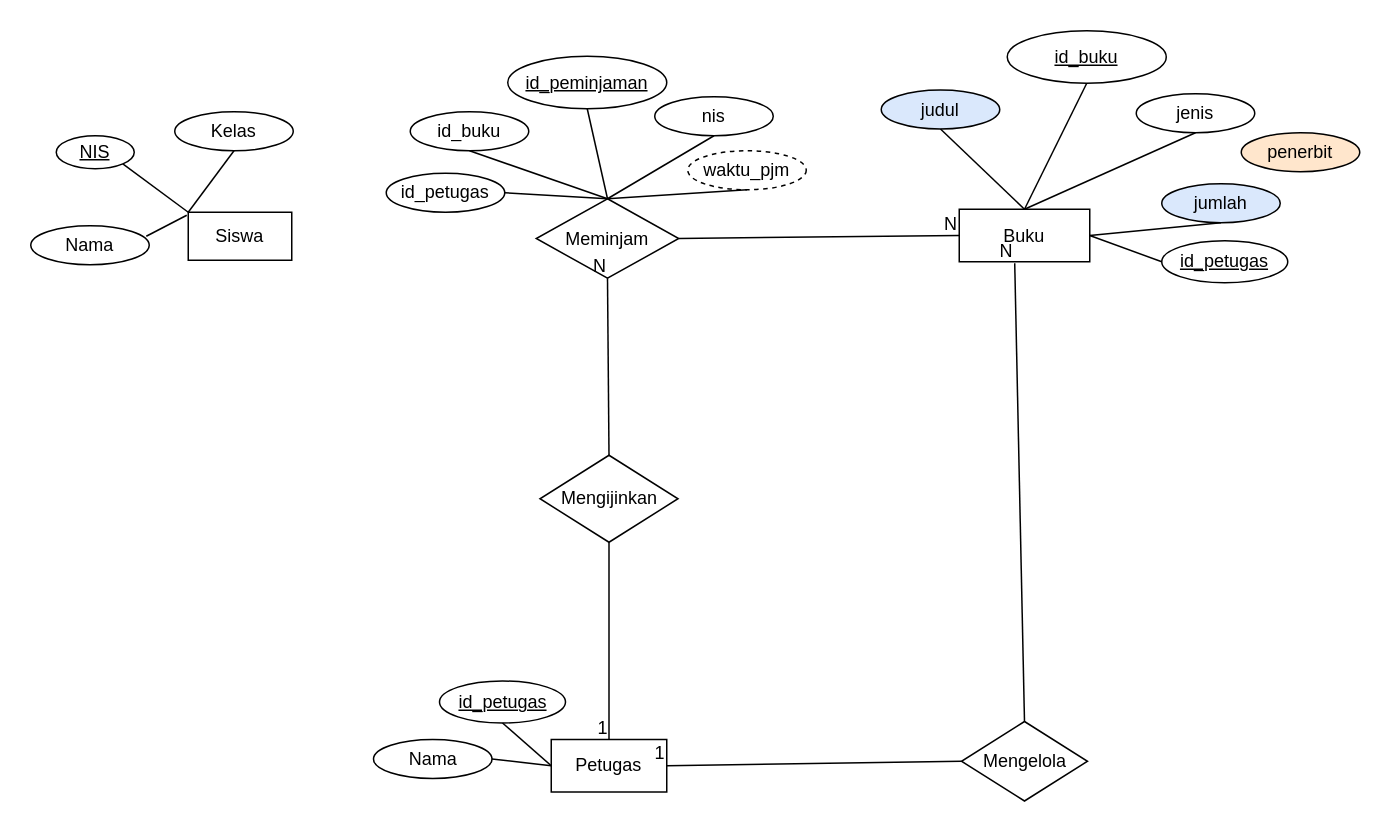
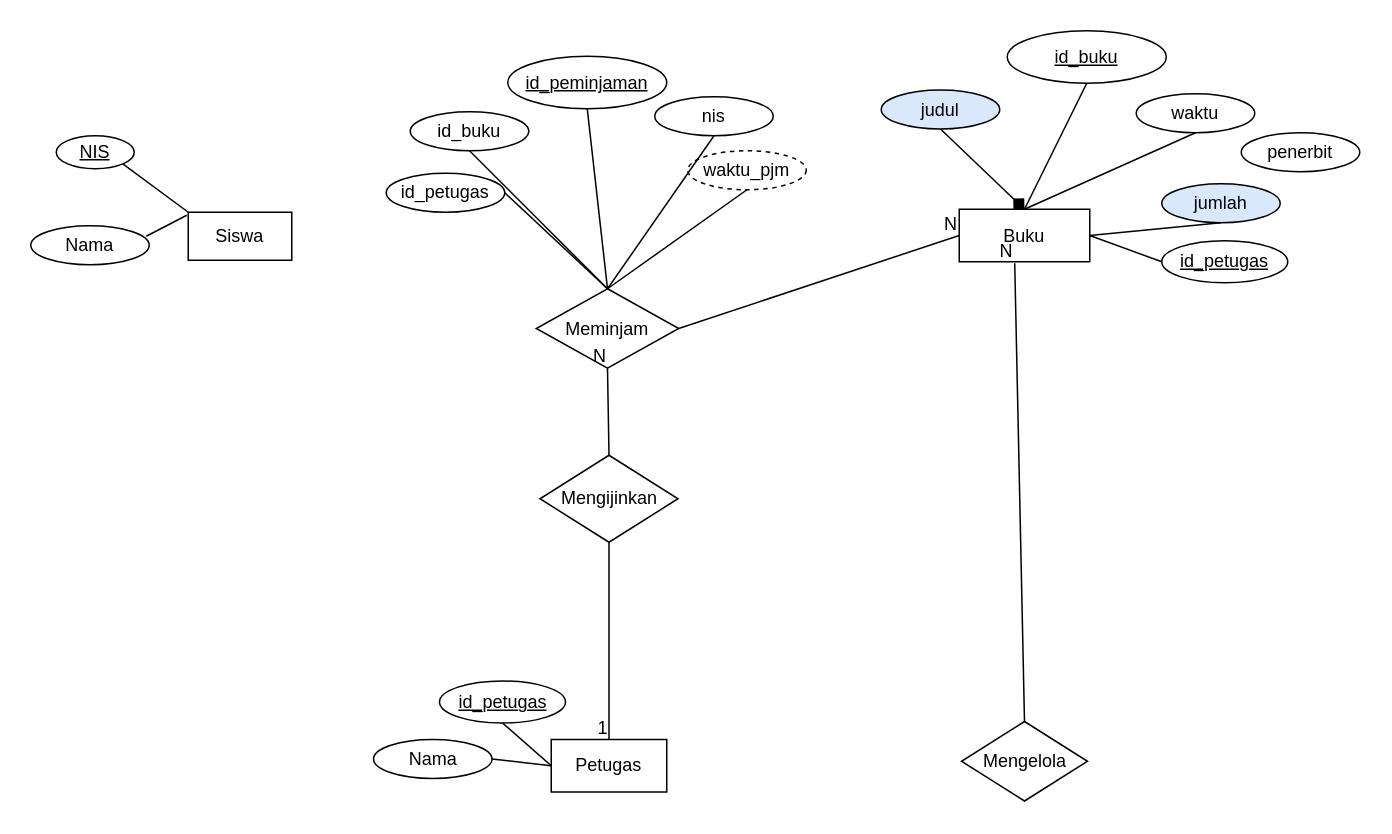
- <mxCell id="15" value="jenis" style="ellipse;whiteSpace=wrap;html=1;align=center;" vertex="1" parent="1"><mxGeometry x="757" y="62" width="79" height="26" as="geometry" /></mxCell>
+ <mxCell id="15" value="waktu" style="ellipse;whiteSpace=wrap;html=1;align=center;" vertex="1" parent="1"><mxGeometry x="757" y="62" width="79" height="26" as="geometry" /></mxCell>
- <mxCell id="5" value="Kelas" style="ellipse;whiteSpace=wrap;html=1;align=center;" vertex="1" parent="1"><mxGeometry x="116" y="74" width="79" height="26" as="geometry" /></mxCell>
- <mxCell id="16" value="penerbit" style="ellipse;whiteSpace=wrap;html=1;align=center;fillColor=#ffe6cc;" vertex="1" parent="1"><mxGeometry x="827" y="88" width="79" height="26" as="geometry" /></mxCell>
+ <mxCell id="16" value="penerbit" style="ellipse;whiteSpace=wrap;html=1;align=center;" vertex="1" parent="1"><mxGeometry x="827" y="88" width="79" height="26" as="geometry" /></mxCell>
- <mxCell id="31" value="" style="endArrow=none;html=1;rounded=0;fontSize=12;startSize=8;endSize=8;curved=1;exitX=0.5;exitY=1;exitDx=0;exitDy=0;entryX=0;entryY=0;entryDx=0;entryDy=0;" edge="1" parent="1" source="5" target="2"><mxGeometry relative="1" as="geometry"><mxPoint x="101" y="129" as="sourcePoint" /><mxPoint x="145" y="161" as="targetPoint" /></mxGeometry></mxCell>
- <mxCell id="37" value="" style="endArrow=none;html=1;rounded=0;fontSize=12;startSize=8;endSize=8;curved=1;entryX=0.5;entryY=0;entryDx=0;entryDy=0;exitX=0.5;exitY=1;exitDx=0;exitDy=0;" edge="1" parent="1" source="17" target="4"><mxGeometry relative="1" as="geometry"><mxPoint x="508" y="136" as="sourcePoint" /><mxPoint x="415" y="142" as="targetPoint" /></mxGeometry></mxCell>
+ <mxCell id="37" value="" style="endArrow=diamond;html=1;rounded=0;fontSize=12;startSize=8;endSize=8;curved=1;entryX=0.5;entryY=0;entryDx=0;entryDy=0;exitX=0.5;exitY=1;exitDx=0;exitDy=0;" edge="1" parent="1" source="17" target="4"><mxGeometry relative="1" as="geometry"><mxPoint x="508" y="136" as="sourcePoint" /><mxPoint x="415" y="142" as="targetPoint" /></mxGeometry></mxCell>
- <mxCell id="9" value="Meminjam" style="shape=rhombus;perimeter=rhombusPerimeter;whiteSpace=wrap;html=1;align=center;" vertex="1" parent="1"><mxGeometry x="357" y="132" width="95" height="53" as="geometry" /></mxCell>
+ <mxCell id="9" value="Meminjam" style="shape=rhombus;perimeter=rhombusPerimeter;whiteSpace=wrap;html=1;align=center;" vertex="1" parent="1"><mxGeometry x="357" y="192" width="95" height="53" as="geometry" /></mxCell>
- <mxCell id="27" value="" style="endArrow=none;html=1;rounded=0;fontSize=12;startSize=8;endSize=8;curved=1;entryX=1;entryY=0.5;entryDx=0;entryDy=0;exitX=0;exitY=0.5;exitDx=0;exitDy=0;" edge="1" parent="1" source="20" target="3"><mxGeometry relative="1" as="geometry"><mxPoint x="327" y="300" as="sourcePoint" /><mxPoint x="487" y="300" as="targetPoint" /></mxGeometry></mxCell>
- <mxCell id="28" value="1" style="resizable=0;html=1;whiteSpace=wrap;align=right;verticalAlign=bottom;" connectable="0" vertex="1" parent="27"><mxGeometry x="1" relative="1" as="geometry" /></mxCell>
